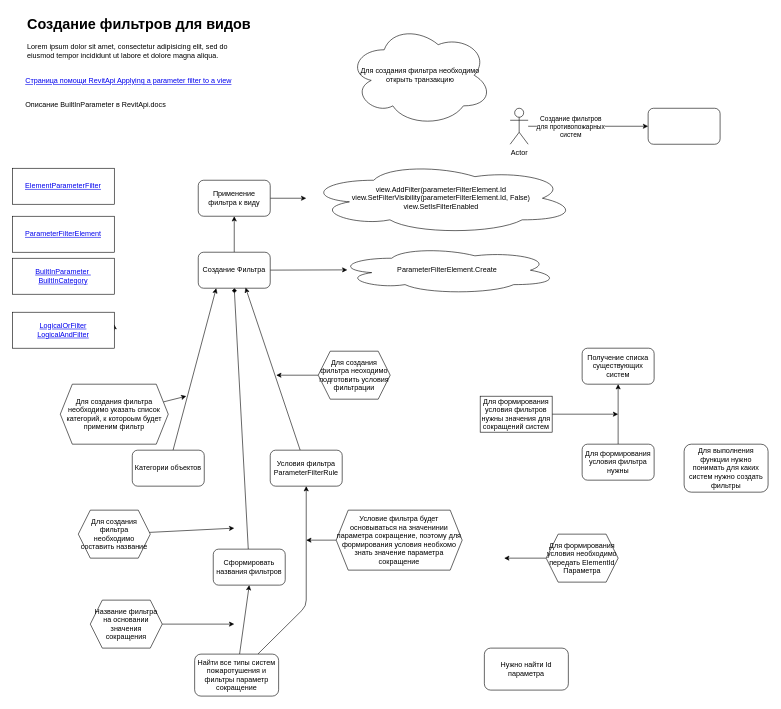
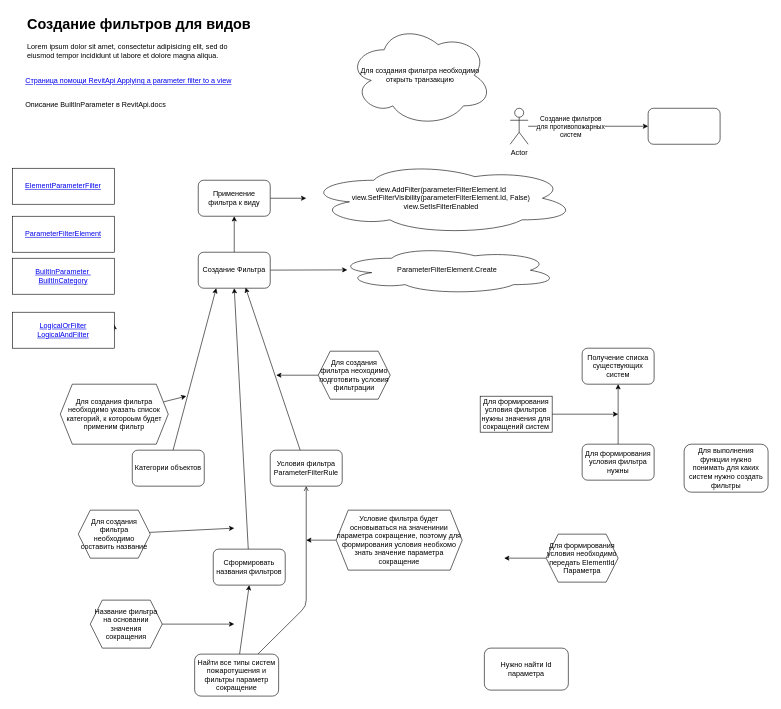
- <mxCell id="36" style="edgeStyle=none;html=1;entryX=0.5;entryY=1;entryDx=0;entryDy=0;endArrow=diamond;" edge="1" parent="1" source="37" target="8"><mxGeometry relative="1" as="geometry" /></mxCell>
+ <mxCell id="36" style="edgeStyle=none;html=1;entryX=0.5;entryY=1;entryDx=0;entryDy=0;" edge="1" parent="1" source="37" target="8"><mxGeometry relative="1" as="geometry" /></mxCell>
- <mxCell id="41" style="edgeStyle=none;html=1;" edge="1" parent="1" source="42" target="14"><mxGeometry relative="1" as="geometry"><Array as="points"><mxPoint x="510" y="1010" /></Array></mxGeometry></mxCell>
+ <mxCell id="41" style="edgeStyle=none;html=1;endArrow=open;" edge="1" parent="1" source="42" target="14"><mxGeometry relative="1" as="geometry"><Array as="points"><mxPoint x="510" y="1010" /></Array></mxGeometry></mxCell>
